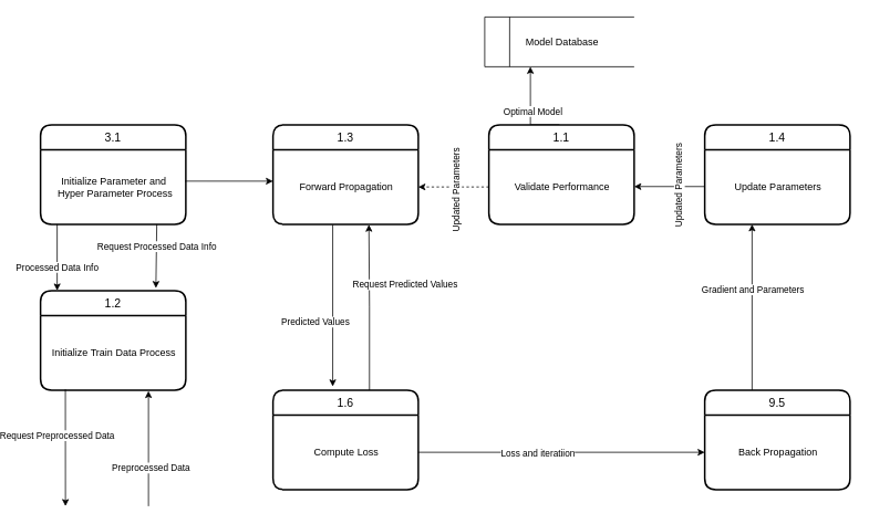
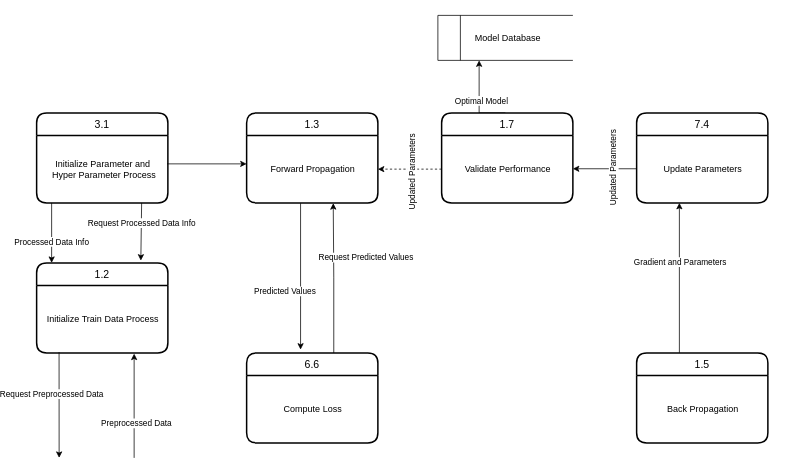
- <mxCell id="34" value="1.1" style="swimlane;childLayout=stackLayout;horizontal=1;startSize=30;horizontalStack=0;rounded=1;fontSize=14;fontStyle=0;strokeWidth=2;resizeParent=0;resizeLast=1;shadow=0;dashed=0;align=center;" parent="1" vertex="1"><mxGeometry x="560" y="150" width="175" height="120" as="geometry" /></mxCell>
+ <mxCell id="34" value="1.7" style="swimlane;childLayout=stackLayout;horizontal=1;startSize=30;horizontalStack=0;rounded=1;fontSize=14;fontStyle=0;strokeWidth=2;resizeParent=0;resizeLast=1;shadow=0;dashed=0;align=center;" parent="1" vertex="1"><mxGeometry x="560" y="150" width="175" height="120" as="geometry" /></mxCell>
- <mxCell id="10" value="1.4" style="swimlane;childLayout=stackLayout;horizontal=1;startSize=30;horizontalStack=0;rounded=1;fontSize=14;fontStyle=0;strokeWidth=2;resizeParent=0;resizeLast=1;shadow=0;dashed=0;align=center;" parent="1" vertex="1"><mxGeometry x="820" y="150" width="175" height="120" as="geometry" /></mxCell>
+ <mxCell id="10" value="7.4" style="swimlane;childLayout=stackLayout;horizontal=1;startSize=30;horizontalStack=0;rounded=1;fontSize=14;fontStyle=0;strokeWidth=2;resizeParent=0;resizeLast=1;shadow=0;dashed=0;align=center;" parent="1" vertex="1"><mxGeometry x="820" y="150" width="175" height="120" as="geometry" /></mxCell>
- <mxCell id="16" value="1.6" style="swimlane;childLayout=stackLayout;horizontal=1;startSize=30;horizontalStack=0;rounded=1;fontSize=14;fontStyle=0;strokeWidth=2;resizeParent=0;resizeLast=1;shadow=0;dashed=0;align=center;" parent="1" vertex="1"><mxGeometry x="300" y="470" width="175" height="120" as="geometry" /></mxCell>
+ <mxCell id="16" value="6.6" style="swimlane;childLayout=stackLayout;horizontal=1;startSize=30;horizontalStack=0;rounded=1;fontSize=14;fontStyle=0;strokeWidth=2;resizeParent=0;resizeLast=1;shadow=0;dashed=0;align=center;" parent="1" vertex="1"><mxGeometry x="300" y="470" width="175" height="120" as="geometry" /></mxCell>
- <mxCell id="12" value="9.5" style="swimlane;childLayout=stackLayout;horizontal=1;startSize=30;horizontalStack=0;rounded=1;fontSize=14;fontStyle=0;strokeWidth=2;resizeParent=0;resizeLast=1;shadow=0;dashed=0;align=center;" parent="1" vertex="1"><mxGeometry x="820" y="470" width="175" height="120" as="geometry" /></mxCell>
+ <mxCell id="12" value="1.5" style="swimlane;childLayout=stackLayout;horizontal=1;startSize=30;horizontalStack=0;rounded=1;fontSize=14;fontStyle=0;strokeWidth=2;resizeParent=0;resizeLast=1;shadow=0;dashed=0;align=center;" parent="1" vertex="1"><mxGeometry x="820" y="470" width="175" height="120" as="geometry" /></mxCell>
- <mxCell id="31" style="edgeStyle=orthogonalEdgeStyle;rounded=0;orthogonalLoop=1;jettySize=auto;html=1;" parent="1" source="17" target="13" edge="1"><mxGeometry relative="1" as="geometry" /></mxCell>
- <mxCell id="32" value="Loss and iteratiion" style="edgeLabel;html=1;align=center;verticalAlign=middle;resizable=0;points=[];" parent="31" connectable="0" vertex="1"><mxGeometry x="-0.217" y="-2" relative="1" as="geometry"><mxPoint x="8" y="-2" as="offset" /></mxGeometry></mxCell>
